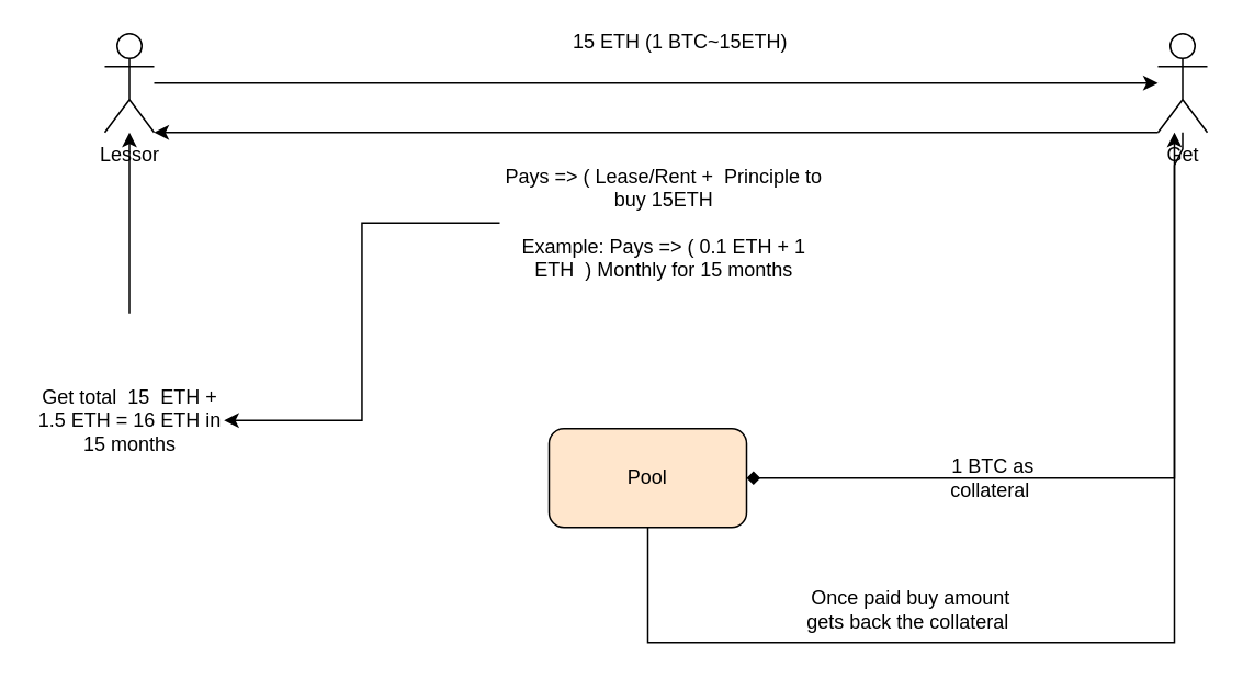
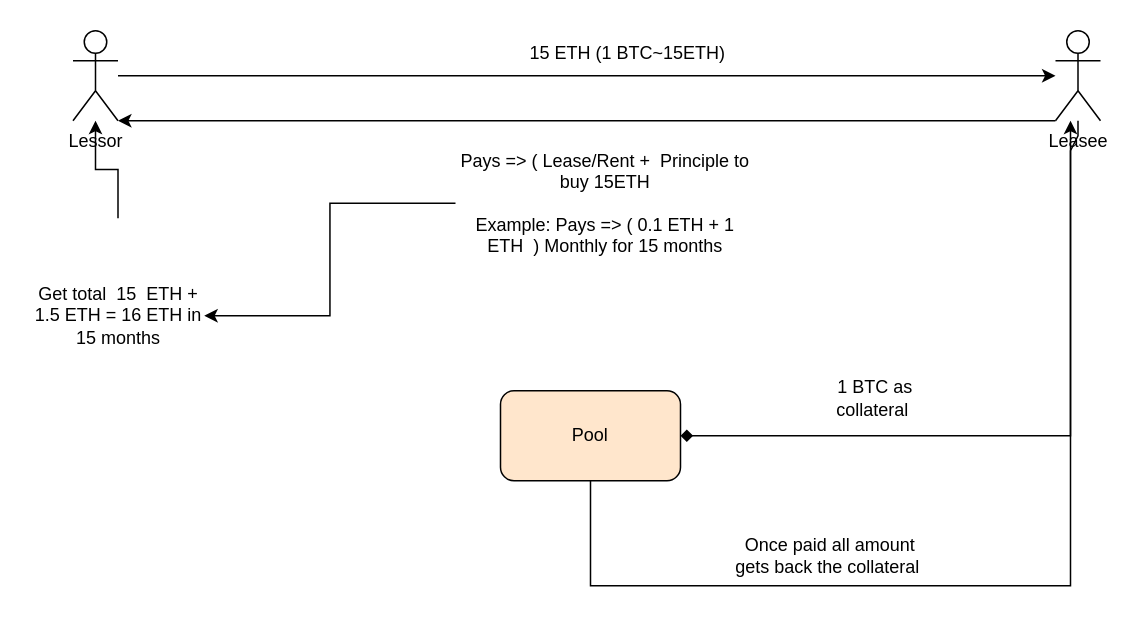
- <mxCell id="8" value="15 ETH (1 BTC~15ETH)" style="text;html=1;strokeColor=none;fillColor=none;align=center;verticalAlign=middle;whiteSpace=wrap;rounded=0;" vertex="1" parent="1"><mxGeometry x="338" y="10" width="150" height="30" as="geometry" /></mxCell>
+ <mxCell id="8" value="15 ETH (1 BTC~15ETH)" style="text;html=1;strokeColor=none;fillColor=none;align=center;verticalAlign=middle;whiteSpace=wrap;rounded=0;" vertex="1" parent="1"><mxGeometry x="343" y="20" width="150" height="30" as="geometry" /></mxCell>
- <mxCell id="2" value="Lessor" style="shape=umlActor;verticalLabelPosition=bottom;verticalAlign=top;html=1;outlineConnect=0;" vertex="1" parent="1"><mxGeometry x="63" y="20" width="30" height="60" as="geometry" /></mxCell>
+ <mxCell id="2" value="Lessor" style="shape=umlActor;verticalLabelPosition=bottom;verticalAlign=top;html=1;outlineConnect=0;" vertex="1" parent="1"><mxGeometry x="48" y="20" width="30" height="60" as="geometry" /></mxCell>
- <mxCell id="3" value="Get" style="shape=umlActor;verticalLabelPosition=bottom;verticalAlign=top;html=1;outlineConnect=0;" vertex="1" parent="1"><mxGeometry x="703" y="20" width="30" height="60" as="geometry" /></mxCell>
+ <mxCell id="3" value="Leasee" style="shape=umlActor;verticalLabelPosition=bottom;verticalAlign=top;html=1;outlineConnect=0;" vertex="1" parent="1"><mxGeometry x="703" y="20" width="30" height="60" as="geometry" /></mxCell>
- <mxCell id="13" value="Get total&amp;nbsp; 15&amp;nbsp; ETH + 1.5 ETH = 16 ETH in 15 months" style="text;html=1;strokeColor=none;fillColor=none;align=center;verticalAlign=middle;whiteSpace=wrap;rounded=0;" vertex="1" parent="1"><mxGeometry x="20.5" y="190" width="115" height="130" as="geometry" /></mxCell>
+ <mxCell id="13" value="Get total&amp;nbsp; 15&amp;nbsp; ETH + 1.5 ETH = 16 ETH in 15 months" style="text;html=1;strokeColor=none;fillColor=none;align=center;verticalAlign=middle;whiteSpace=wrap;rounded=0;" vertex="1" parent="1"><mxGeometry x="20.5" y="145" width="115" height="130" as="geometry" /></mxCell>
- <mxCell id="6" value="1 BTC as collateral&amp;nbsp;" style="text;html=1;strokeColor=none;fillColor=none;align=center;verticalAlign=middle;whiteSpace=wrap;rounded=0;" vertex="1" parent="1"><mxGeometry x="573" y="275" width="60" height="30" as="geometry" /></mxCell>
+ <mxCell id="6" value="1 BTC as collateral&amp;nbsp;" style="text;html=1;strokeColor=none;fillColor=none;align=center;verticalAlign=middle;whiteSpace=wrap;rounded=0;" vertex="1" parent="1"><mxGeometry x="553" y="250" width="60" height="30" as="geometry" /></mxCell>
- <mxCell id="15" value="Once paid buy amount gets back the collateral&amp;nbsp;" style="text;html=1;strokeColor=none;fillColor=none;align=center;verticalAlign=middle;whiteSpace=wrap;rounded=0;" vertex="1" parent="1"><mxGeometry x="483" y="355" width="140" height="30" as="geometry" /></mxCell>
+ <mxCell id="15" value="Once paid all amount gets back the collateral&amp;nbsp;" style="text;html=1;strokeColor=none;fillColor=none;align=center;verticalAlign=middle;whiteSpace=wrap;rounded=0;" vertex="1" parent="1"><mxGeometry x="483" y="355" width="140" height="30" as="geometry" /></mxCell>
